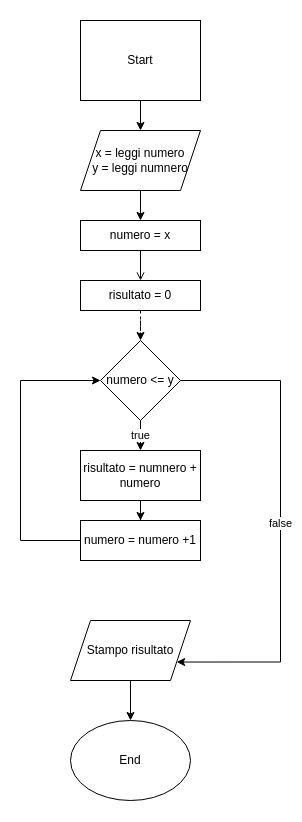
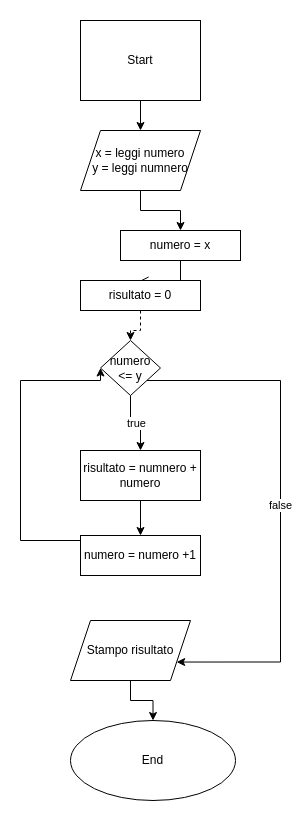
- <mxCell id="7" value="numero = x" style="rounded=0;whiteSpace=wrap;html=1;" vertex="1" parent="1"><mxGeometry x="80" y="220" width="120" height="30" as="geometry" /></mxCell>
+ <mxCell id="7" value="numero = x" style="rounded=0;whiteSpace=wrap;html=1;" vertex="1" parent="1"><mxGeometry x="120" y="230" width="120" height="30" as="geometry" /></mxCell>
- <mxCell id="12" value="numero &amp;lt;= y" style="rhombus;whiteSpace=wrap;html=1;" vertex="1" parent="1"><mxGeometry x="100" y="340" width="80" height="80" as="geometry" /></mxCell>
+ <mxCell id="12" value="numero &amp;lt;= y" style="rhombus;whiteSpace=wrap;html=1;" vertex="1" parent="1"><mxGeometry x="100" y="340" width="60" height="55" as="geometry" /></mxCell>
- <mxCell id="16" value="numero = numero +1" style="rounded=0;whiteSpace=wrap;html=1;" vertex="1" parent="1"><mxGeometry x="80" y="520" width="120" height="40" as="geometry" /></mxCell>
+ <mxCell id="16" value="numero = numero +1" style="rounded=0;whiteSpace=wrap;html=1;" vertex="1" parent="1"><mxGeometry x="80" y="535" width="120" height="40" as="geometry" /></mxCell>
- <mxCell id="19" value="End" style="ellipse;whiteSpace=wrap;html=1;" vertex="1" parent="1"><mxGeometry x="70" y="720" width="120" height="80" as="geometry" /></mxCell>
+ <mxCell id="19" value="End" style="ellipse;whiteSpace=wrap;html=1;" vertex="1" parent="1"><mxGeometry x="70" y="720" width="165" height="80" as="geometry" /></mxCell>
